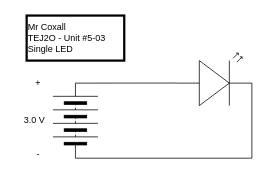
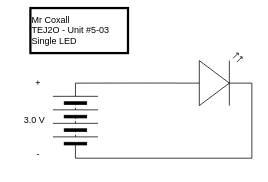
- <mxCell id="9" value="&lt;div&gt;Mr Coxall&lt;/div&gt;&lt;div&gt;TEJ2O - Unit #5-03&lt;/div&gt;&lt;div&gt;Single LED&lt;/div&gt;" style="text;html=1;align=left;verticalAlign=middle;resizable=0;points=[];autosize=1;strokeColor=#000000;fillColor=none;strokeWidth=3;" vertex="1" parent="1"><mxGeometry x="35" y="20" width="130" height="60" as="geometry" /></mxCell>
+ <mxCell id="9" value="&lt;div&gt;Mr Coxall&lt;/div&gt;&lt;div&gt;TEJ2O - Unit #5-03&lt;/div&gt;&lt;div&gt;Single LED&lt;/div&gt;" style="text;html=1;align=left;verticalAlign=middle;resizable=0;points=[];autosize=1;strokeColor=#000000;fillColor=none;strokeWidth=3;" vertex="1" parent="1"><mxGeometry x="40" y="10" width="130" height="60" as="geometry" /></mxCell>
